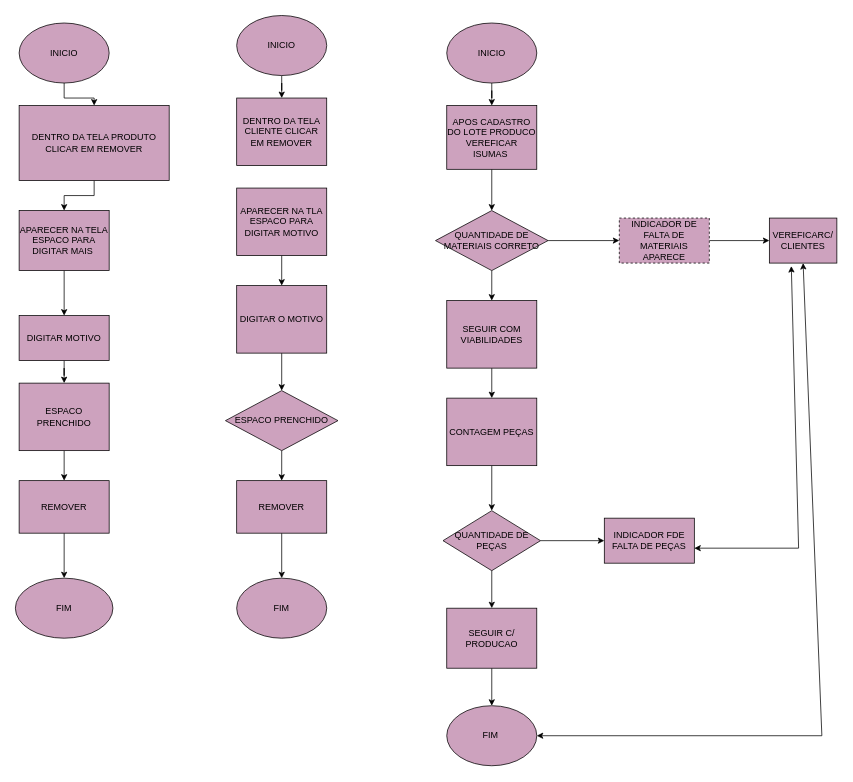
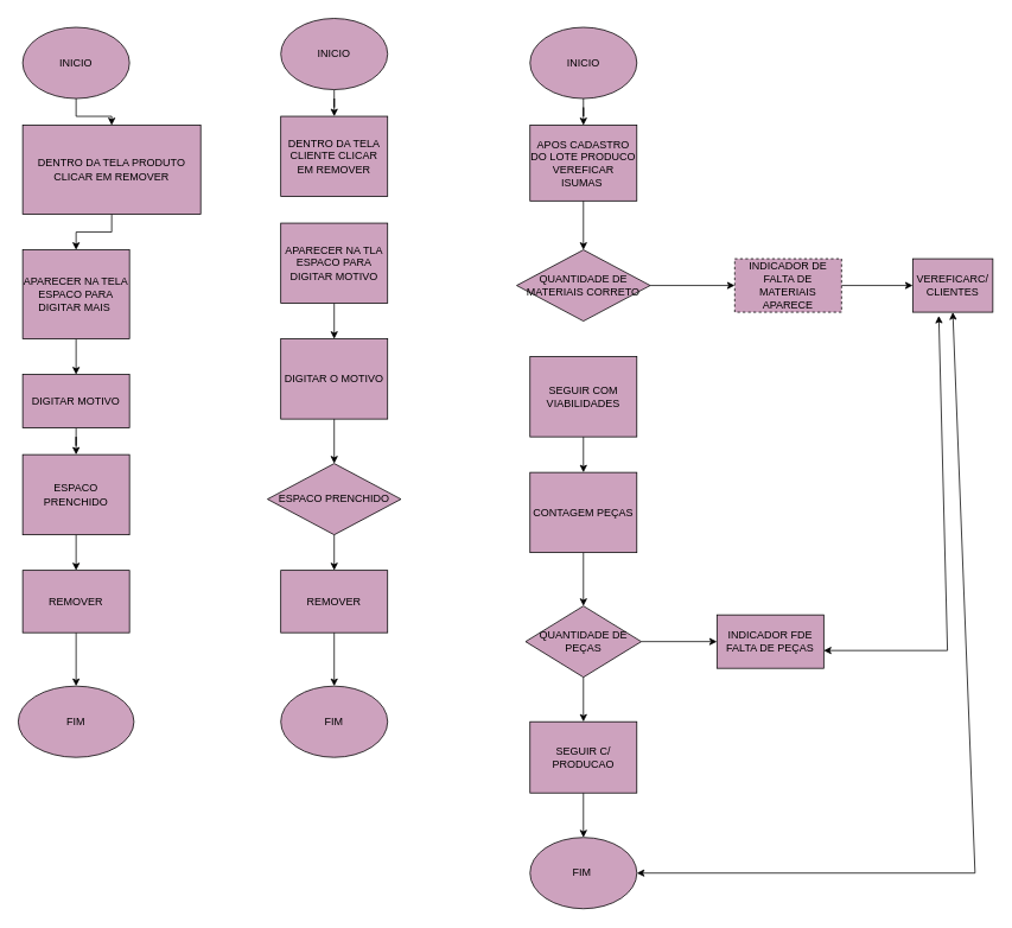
- <mxCell id="7" value="APARECER NA TELA ESPACO PARA DIGITAR MAIS&amp;nbsp;" style="whiteSpace=wrap;html=1;fillColor=#CDA2BE;" parent="1" vertex="1"><mxGeometry x="25" y="280" width="120" height="80" as="geometry" /></mxCell>
+ <mxCell id="7" value="APARECER NA TELA ESPACO PARA DIGITAR MAIS&amp;nbsp;" style="whiteSpace=wrap;html=1;fillColor=#CDA2BE;" parent="1" vertex="1"><mxGeometry x="25" y="280" width="120" height="100" as="geometry" /></mxCell>
- <mxCell id="31" value="" style="edgeStyle=orthogonalEdgeStyle;rounded=0;orthogonalLoop=1;jettySize=auto;html=1;" edge="1" parent="1" source="33" target="35"><mxGeometry relative="1" as="geometry" /></mxCell>
